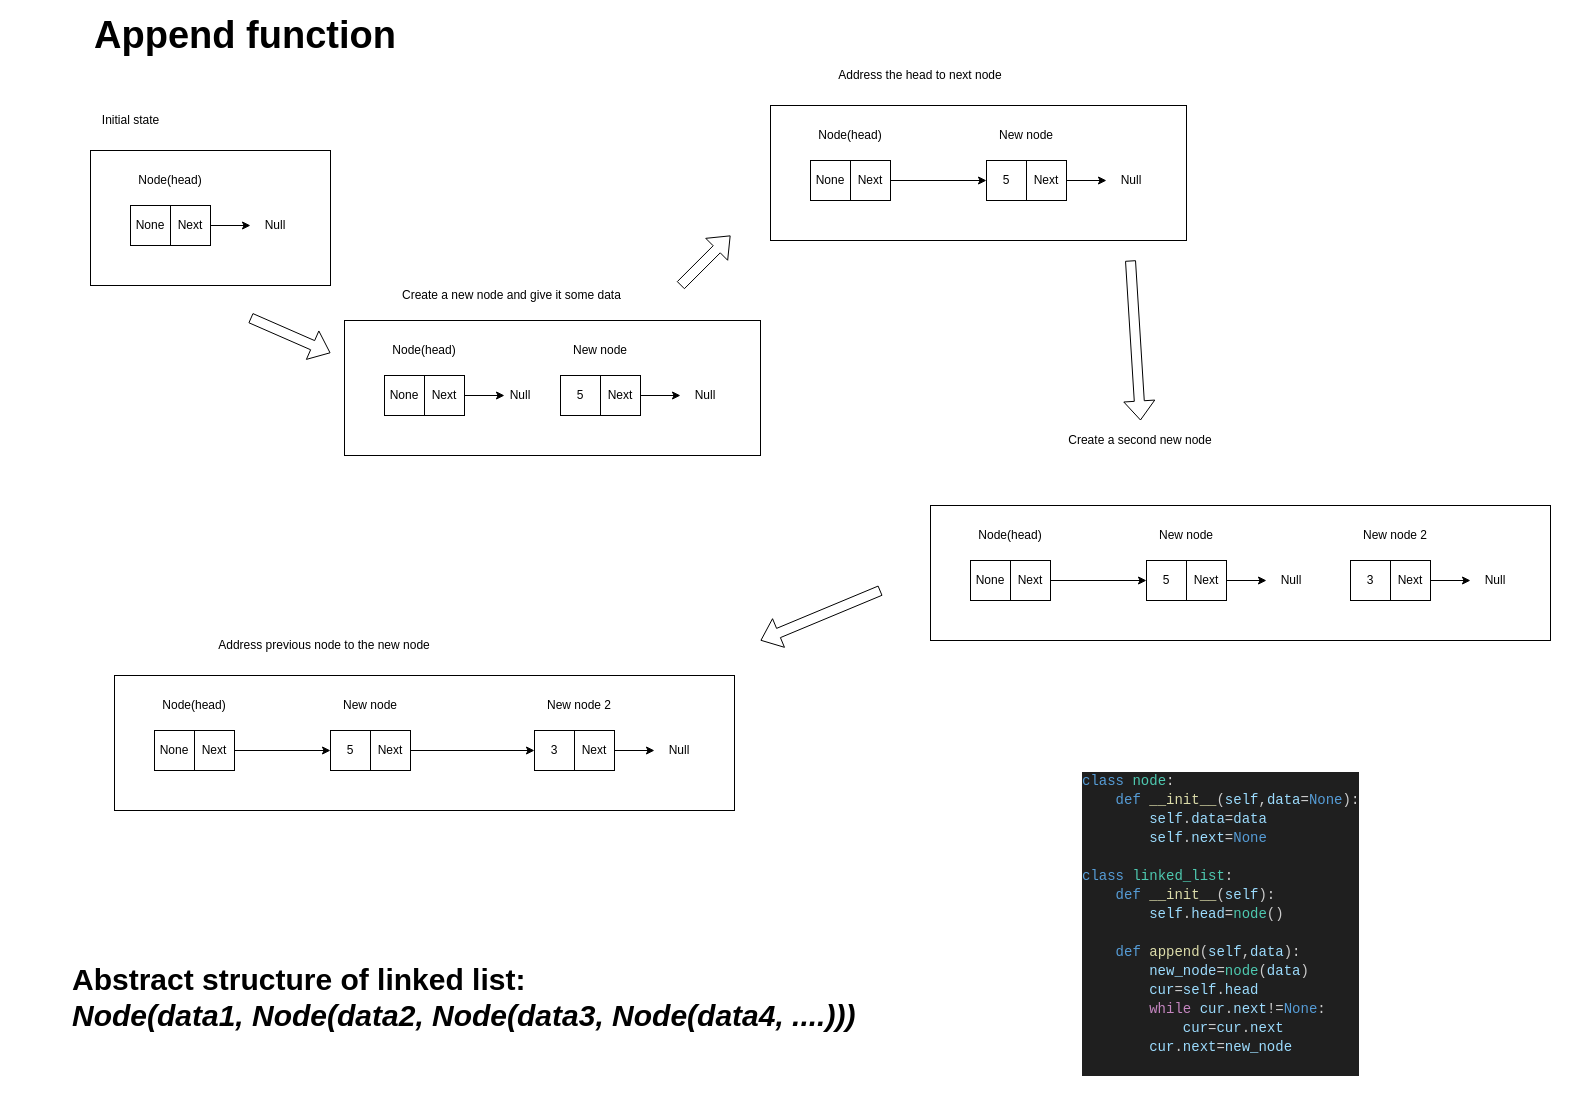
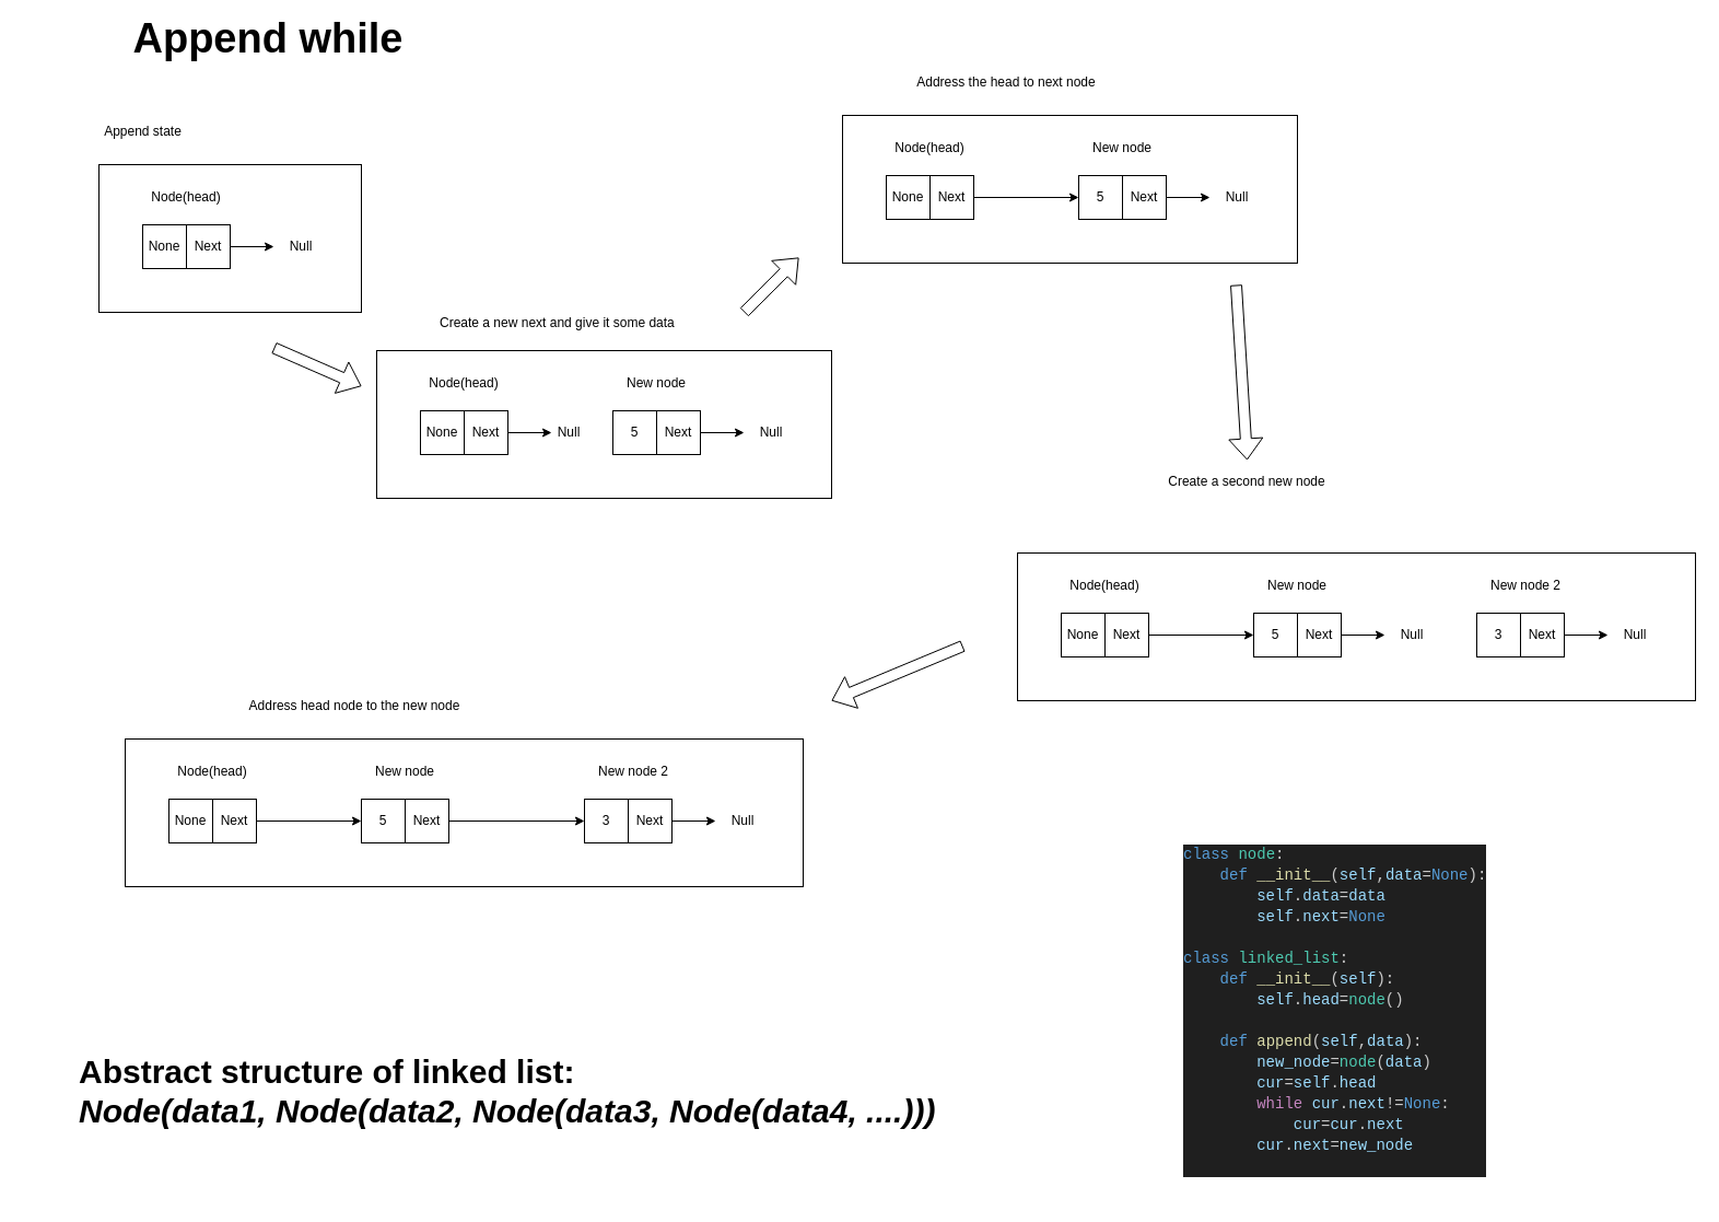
- <mxCell id="7" value="Append function" style="text;html=1;align=center;verticalAlign=middle;whiteSpace=wrap;rounded=0;fontStyle=1;fontSize=38;" vertex="1" parent="1"><mxGeometry y="20" width="450" height="30" as="geometry" x="20" /></mxCell>
+ <mxCell id="7" value="Append while" style="text;html=1;align=center;verticalAlign=middle;whiteSpace=wrap;rounded=0;fontStyle=1;fontSize=38;" vertex="1" parent="1"><mxGeometry y="20" width="450" height="30" as="geometry" x="20" /></mxCell>
- <mxCell id="34" value="Initial state" style="text;html=1;align=center;verticalAlign=middle;resizable=0;points=[];autosize=1;strokeColor=none;fillColor=none;" vertex="1" parent="1"><mxGeometry x="90" y="105" width="80" height="30" as="geometry" /></mxCell>
+ <mxCell id="34" value="Append state" style="text;html=1;align=center;verticalAlign=middle;resizable=0;points=[];autosize=1;strokeColor=none;fillColor=none;" vertex="1" parent="1"><mxGeometry x="90" y="105" width="80" height="30" as="geometry" /></mxCell>
- <mxCell id="21" value="Create a new node and give it some data" style="text;html=1;align=left;verticalAlign=middle;whiteSpace=wrap;rounded=0;" vertex="1" parent="1"><mxGeometry x="400" y="280" width="290" height="30" as="geometry" /></mxCell>
+ <mxCell id="21" value="Create a new next and give it some data" style="text;html=1;align=left;verticalAlign=middle;whiteSpace=wrap;rounded=0;" vertex="1" parent="1"><mxGeometry x="400" y="280" width="290" height="30" as="geometry" /></mxCell>
- <mxCell id="61" value="Address previous node to the new node" style="text;html=1;align=center;verticalAlign=middle;whiteSpace=wrap;rounded=0;" vertex="1" parent="1"><mxGeometry x="184" y="630" width="280" height="30" as="geometry" /></mxCell>
+ <mxCell id="61" value="Address head node to the new node" style="text;html=1;align=center;verticalAlign=middle;whiteSpace=wrap;rounded=0;" vertex="1" parent="1"><mxGeometry x="184" y="630" width="280" height="30" as="geometry" /></mxCell>
